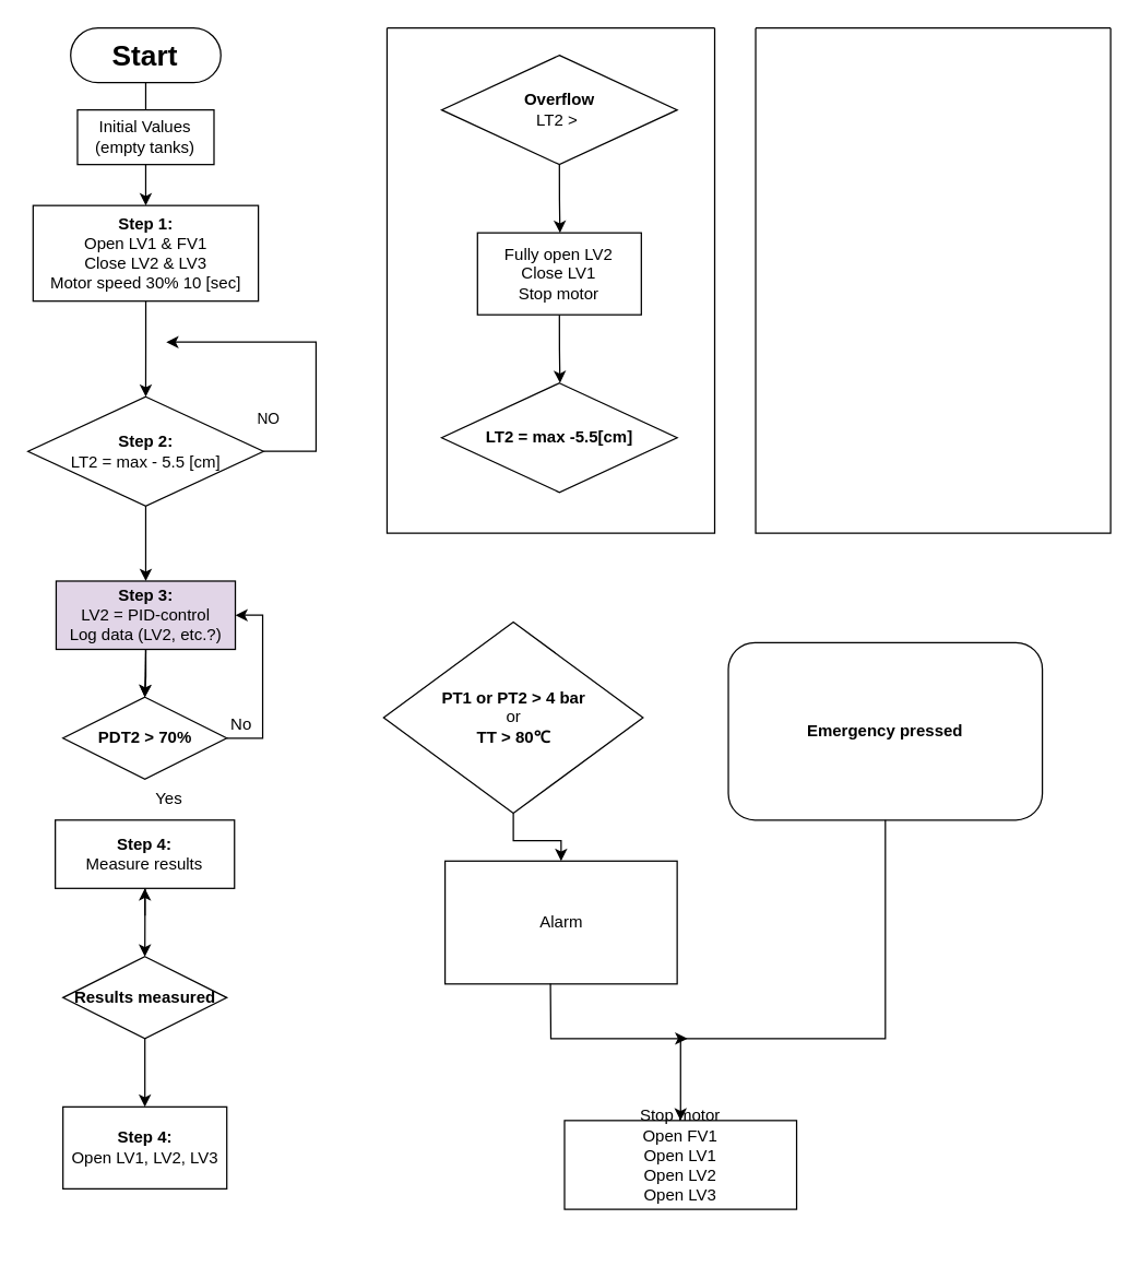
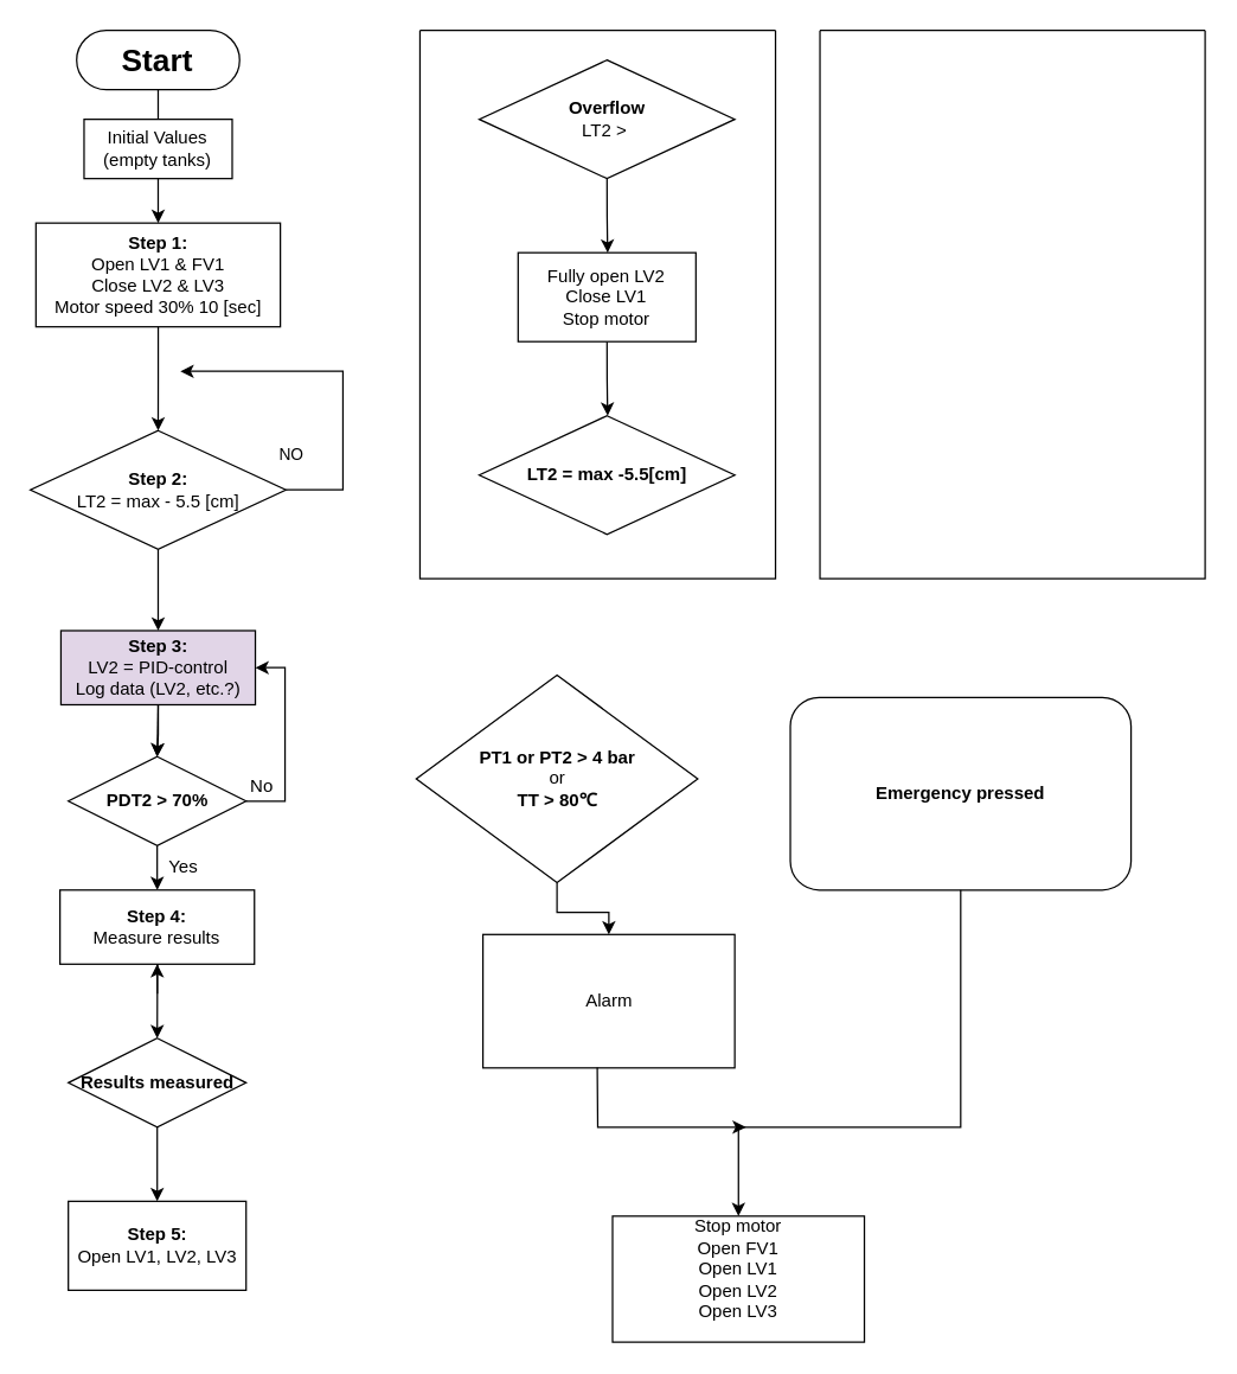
+ <mxCell id="24" value="" style="edgeStyle=orthogonalEdgeStyle;rounded=0;orthogonalLoop=1;jettySize=auto;html=1;" edge="1" parent="1" source="19" target="25"><mxGeometry relative="1" as="geometry"><mxPoint x="106" y="570" as="sourcePoint" /><mxPoint x="105.625" y="650" as="targetPoint" /></mxGeometry></mxCell>
- <mxCell id="23" value="&lt;div&gt;&lt;b&gt;Step 4:&lt;/b&gt;&lt;/div&gt;&lt;div&gt;Open LV1, LV2, LV3&lt;br&gt;&lt;/div&gt;" style="whiteSpace=wrap;html=1;" vertex="1" parent="1"><mxGeometry x="45.625" y="810" width="120" height="60" as="geometry" /></mxCell>
+ <mxCell id="23" value="&lt;div&gt;&lt;b&gt;Step 5:&lt;/b&gt;&lt;/div&gt;&lt;div&gt;Open LV1, LV2, LV3&lt;br&gt;&lt;/div&gt;" style="whiteSpace=wrap;html=1;" vertex="1" parent="1"><mxGeometry x="45.625" y="810" width="120" height="60" as="geometry" /></mxCell>
- <mxCell id="37" value="&lt;div&gt;Stop motor&lt;/div&gt;&lt;div&gt;Open FV1&lt;br&gt;Open LV1&lt;/div&gt;&lt;div&gt;Open LV2&lt;/div&gt;&lt;div&gt;Open LV3&lt;/div&gt;&lt;div&gt;&lt;br&gt;&lt;/div&gt;" style="whiteSpace=wrap;html=1;" vertex="1" parent="1"><mxGeometry x="413" y="820" width="170" height="65" as="geometry" /></mxCell>
+ <mxCell id="37" value="&lt;div&gt;Stop motor&lt;/div&gt;&lt;div&gt;Open FV1&lt;br&gt;Open LV1&lt;/div&gt;&lt;div&gt;Open LV2&lt;/div&gt;&lt;div&gt;Open LV3&lt;/div&gt;&lt;div&gt;&lt;br&gt;&lt;/div&gt;" style="whiteSpace=wrap;html=1;" vertex="1" parent="1"><mxGeometry x="413" y="820" width="170" height="85" as="geometry" /></mxCell>
